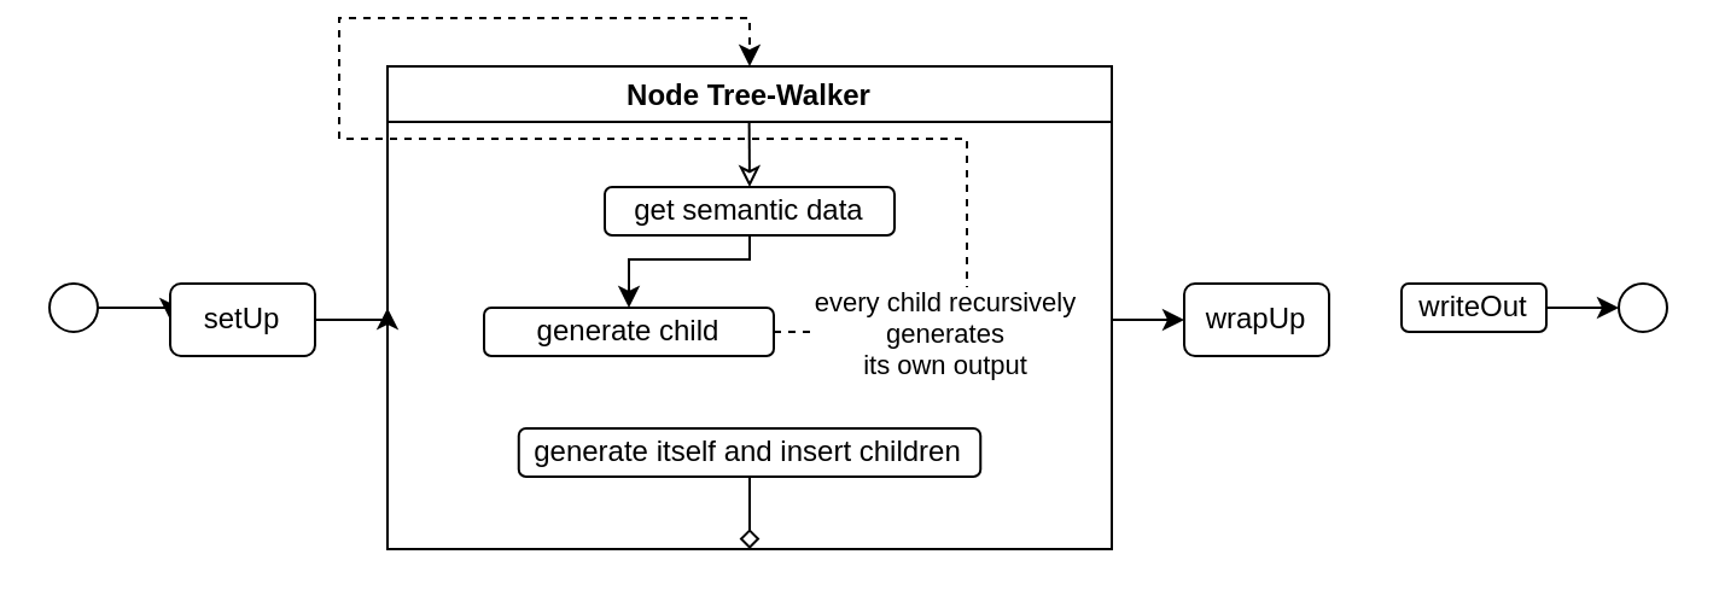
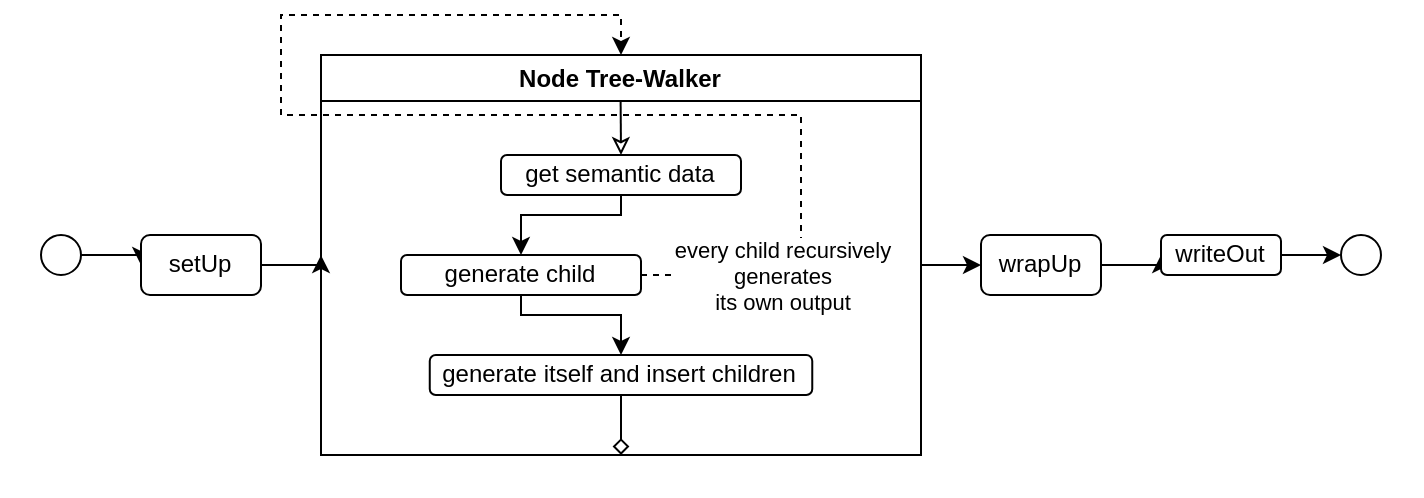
+ <mxCell id="7" style="edgeStyle=orthogonalEdgeStyle;rounded=0;orthogonalLoop=1;jettySize=auto;html=1;exitX=1;exitY=0.5;exitDx=0;exitDy=0;entryX=0;entryY=0.5;entryDx=0;entryDy=0;" parent="1" source="8" target="21" edge="1"><mxGeometry relative="1" as="geometry" /></mxCell>
+ <mxCell id="13" style="edgeStyle=orthogonalEdgeStyle;rounded=0;orthogonalLoop=1;jettySize=auto;html=1;exitX=0.5;exitY=1;exitDx=0;exitDy=0;entryX=0.5;entryY=0;entryDx=0;entryDy=0;" parent="10" source="16" target="12" edge="1"><mxGeometry relative="1" as="geometry"><Array as="points"><mxPoint x="100" y="130" /><mxPoint x="150" y="130" /></Array></mxGeometry></mxCell>
